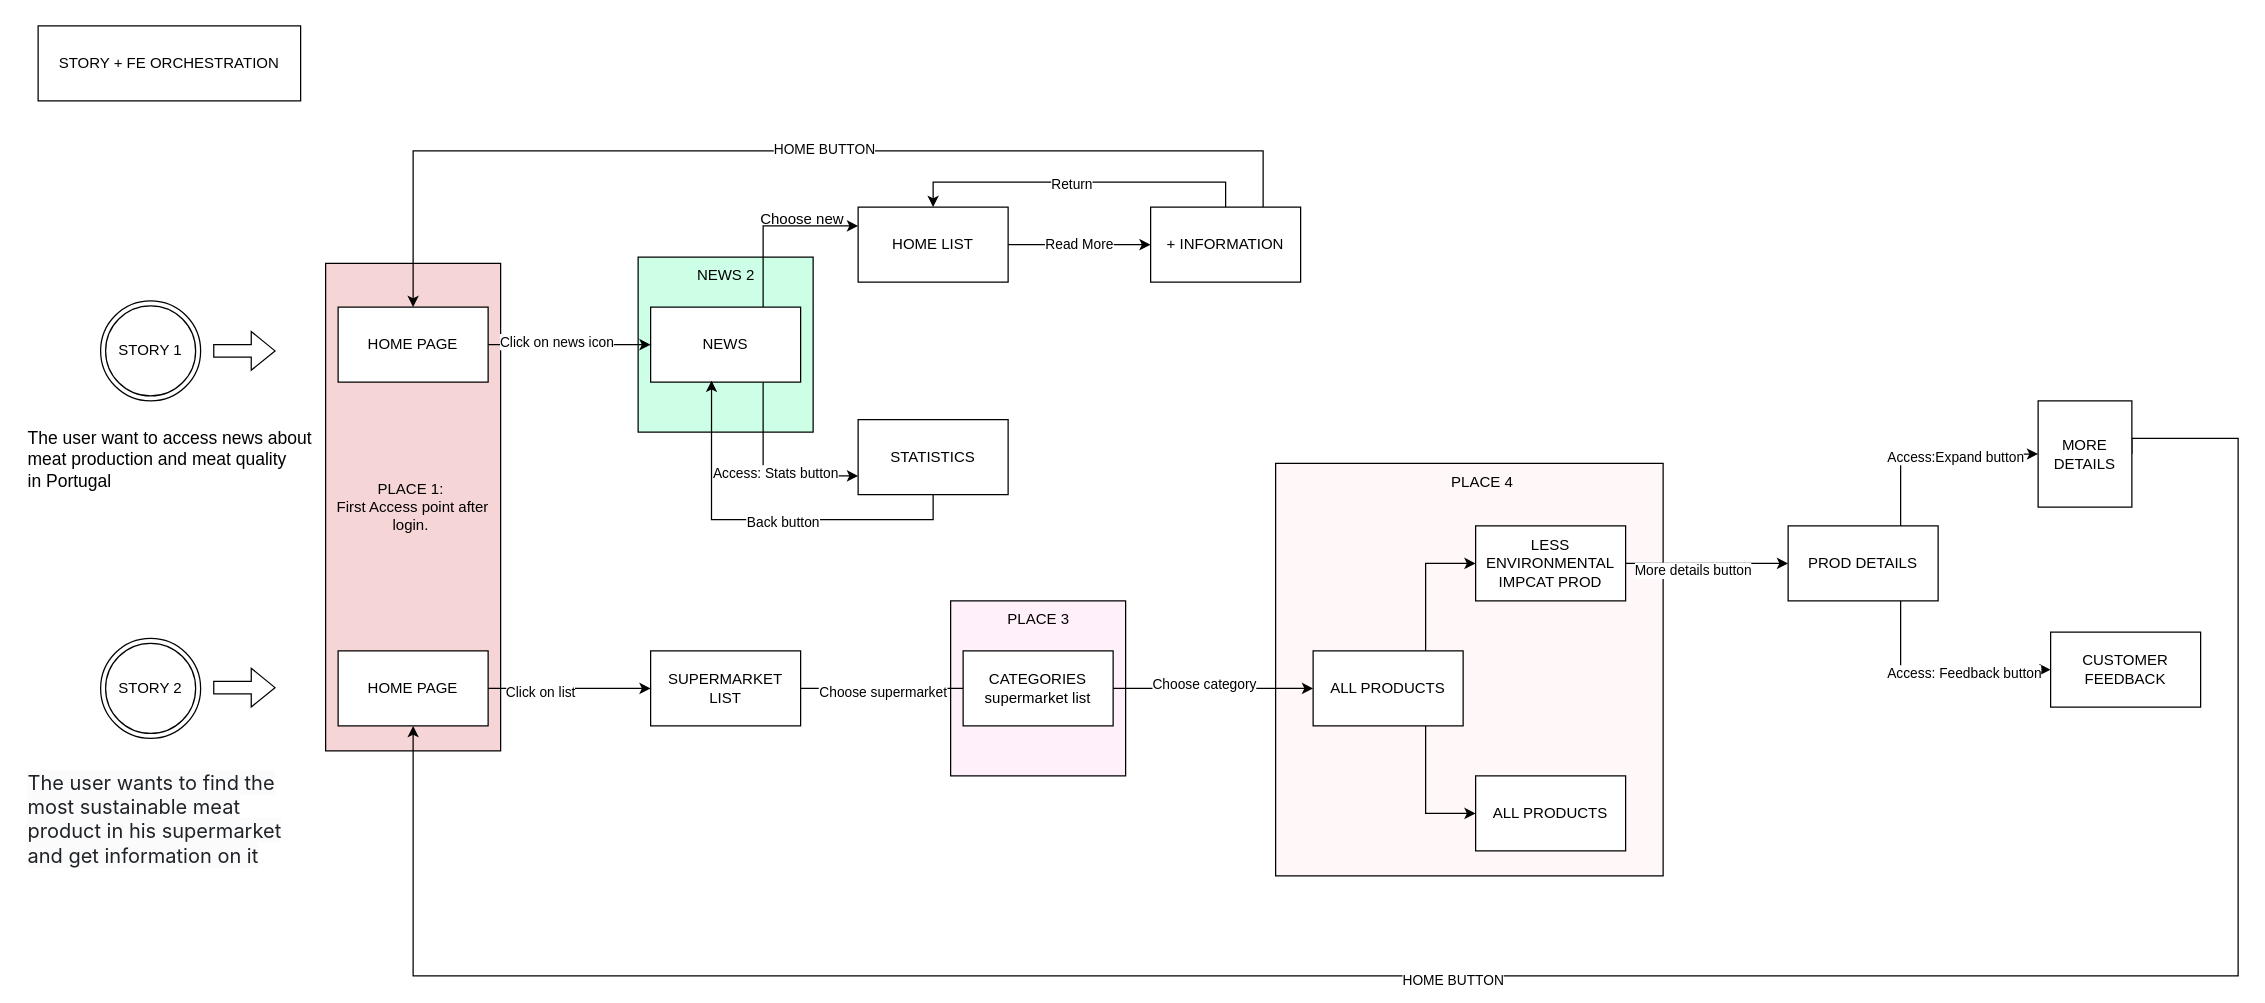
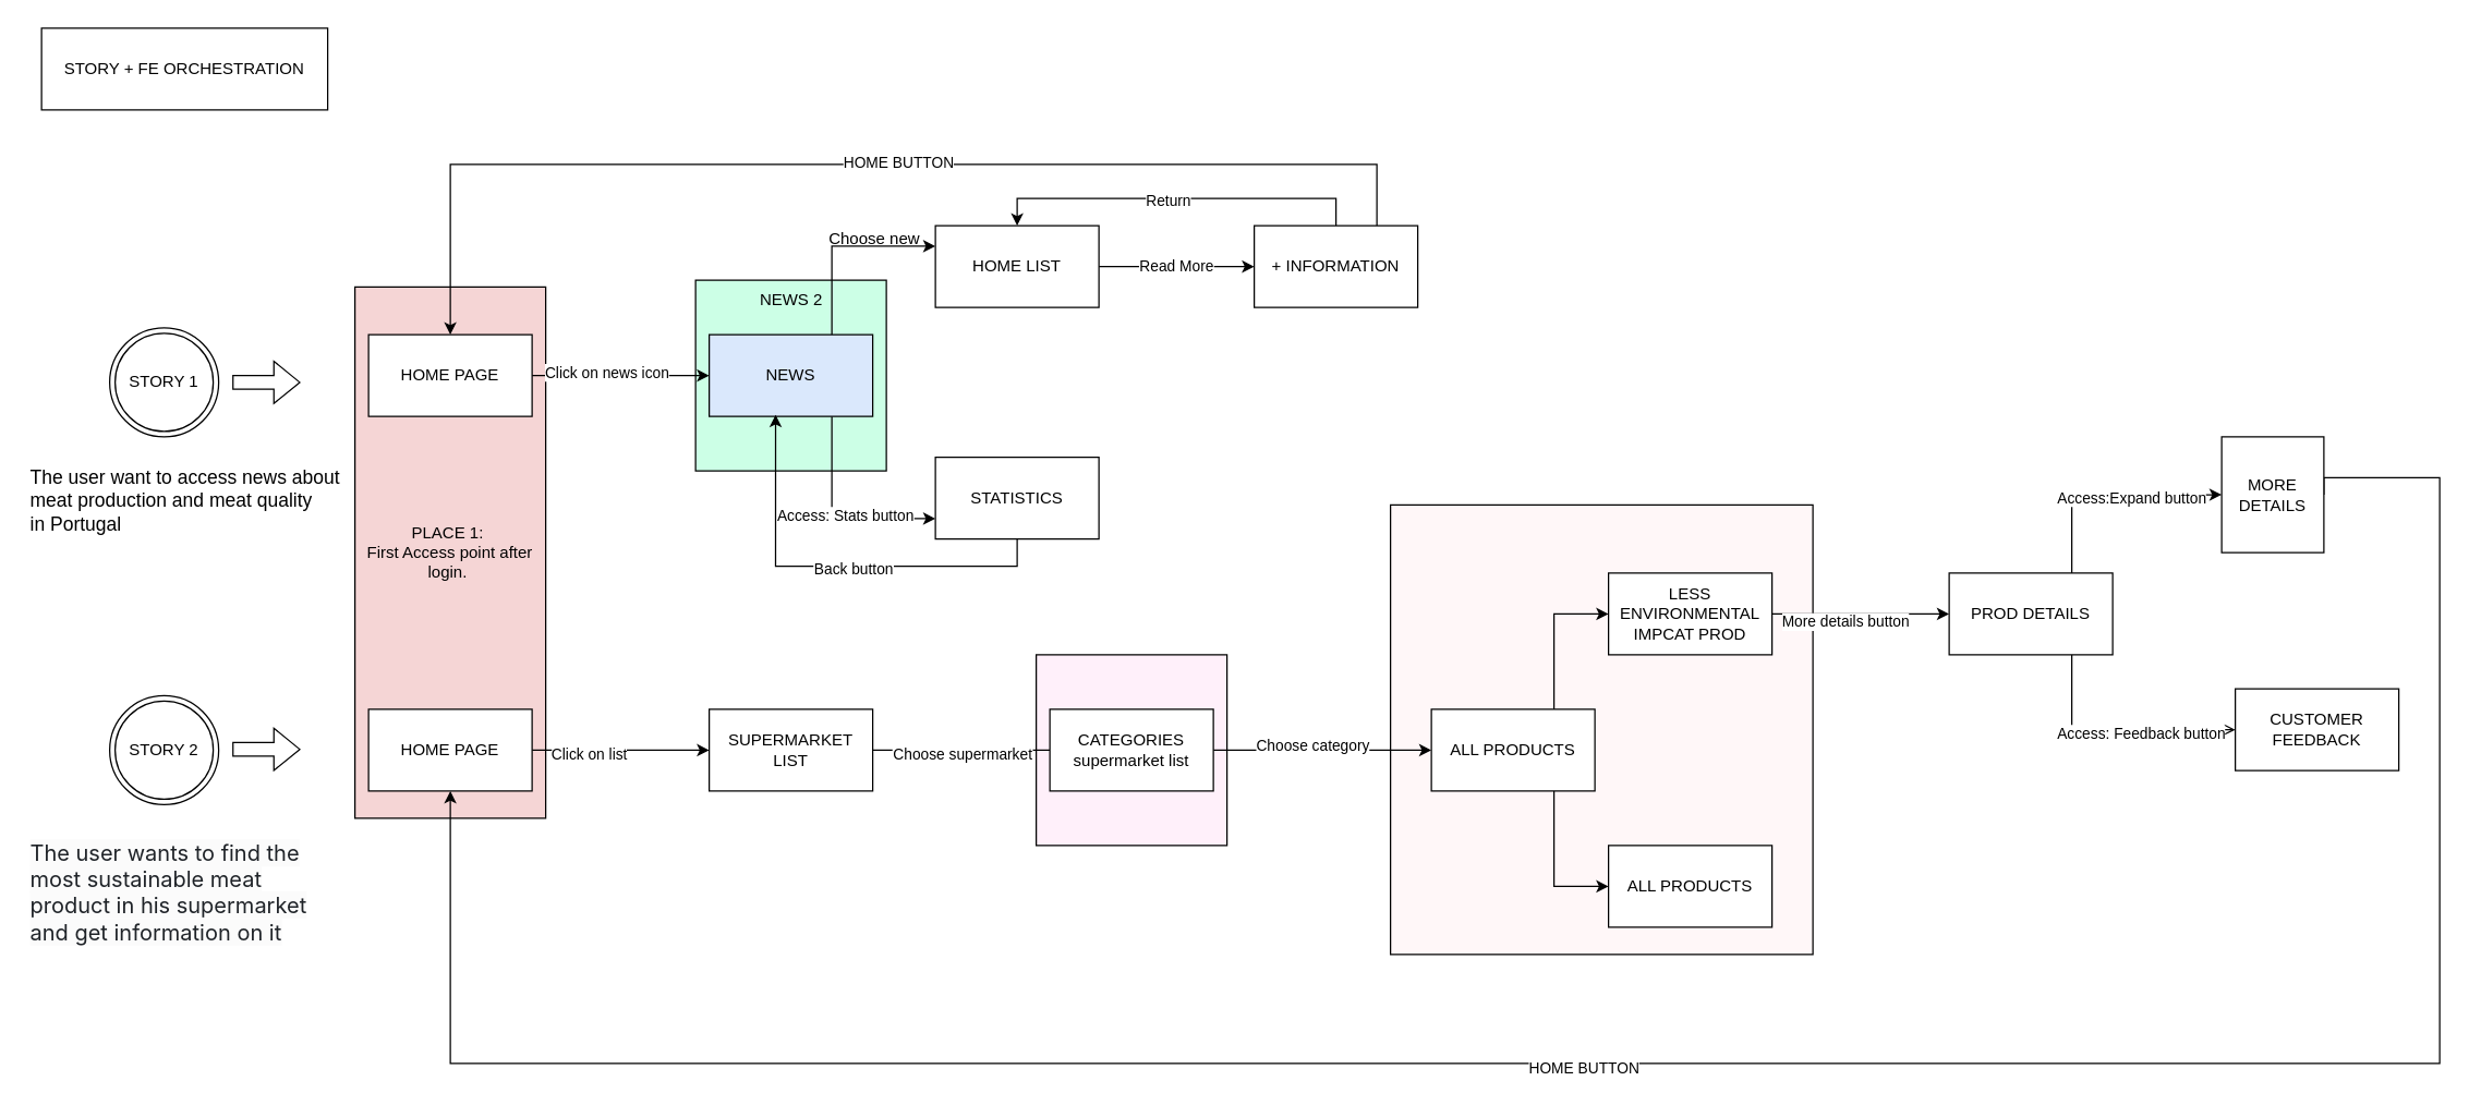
- <mxCell id="12" value="NEWS" style="rounded=0;whiteSpace=wrap;html=1;" vertex="1" parent="1"><mxGeometry x="520" y="245" width="120" height="60" as="geometry" /></mxCell>
+ <mxCell id="12" value="NEWS" style="rounded=0;whiteSpace=wrap;html=1;fillColor=#dae8fc;" vertex="1" parent="1"><mxGeometry x="520" y="245" width="120" height="60" as="geometry" /></mxCell>
- <mxCell id="48" value="PLACE 4" style="text;html=1;align=center;verticalAlign=middle;resizable=0;points=[];autosize=1;strokeColor=none;fillColor=none;" vertex="1" parent="1"><mxGeometry x="1150" y="370" width="70" height="30" as="geometry" /></mxCell>
- <mxCell id="38" value="PLACE 3" style="text;html=1;align=center;verticalAlign=middle;resizable=0;points=[];autosize=1;strokeColor=none;fillColor=none;" vertex="1" parent="1"><mxGeometry x="795" y="480" width="70" height="30" as="geometry" /></mxCell>
- <mxCell id="51" style="edgeStyle=orthogonalEdgeStyle;rounded=0;orthogonalLoop=1;jettySize=auto;html=1;exitX=0.75;exitY=1;exitDx=0;exitDy=0;entryX=0;entryY=0.5;entryDx=0;entryDy=0;" edge="1" parent="1" source="53" target="57"><mxGeometry relative="1" as="geometry" /></mxCell>
+ <mxCell id="51" style="edgeStyle=orthogonalEdgeStyle;rounded=0;orthogonalLoop=1;jettySize=auto;html=1;exitX=0.75;exitY=1;exitDx=0;exitDy=0;entryX=0;entryY=0.5;entryDx=0;entryDy=0;endArrow=open;" edge="1" parent="1" source="53" target="57"><mxGeometry relative="1" as="geometry" /></mxCell>
